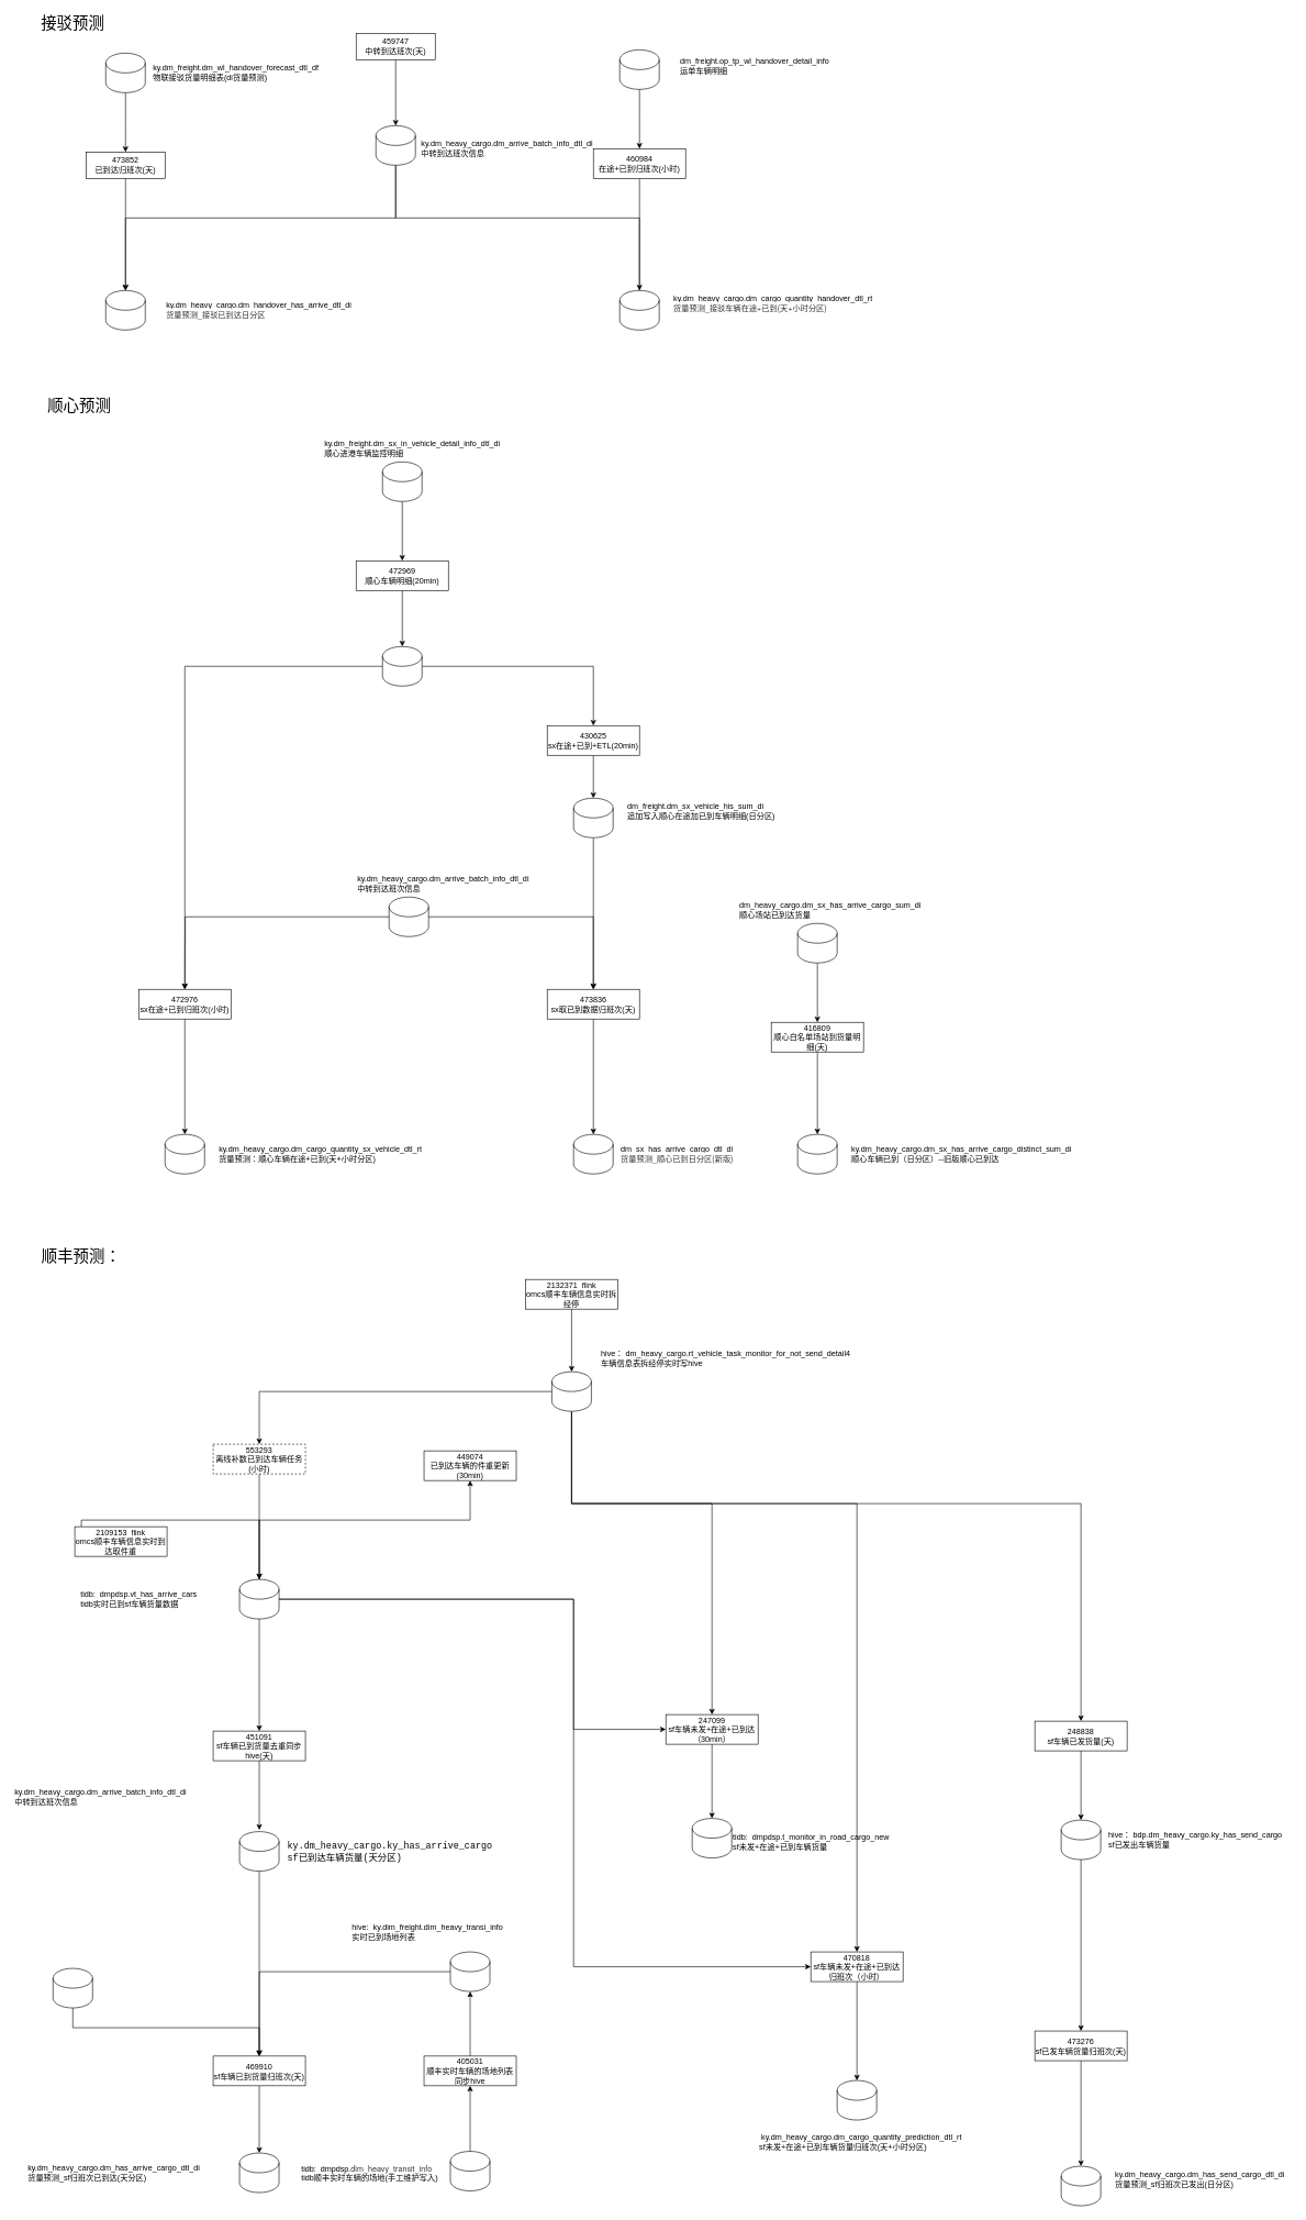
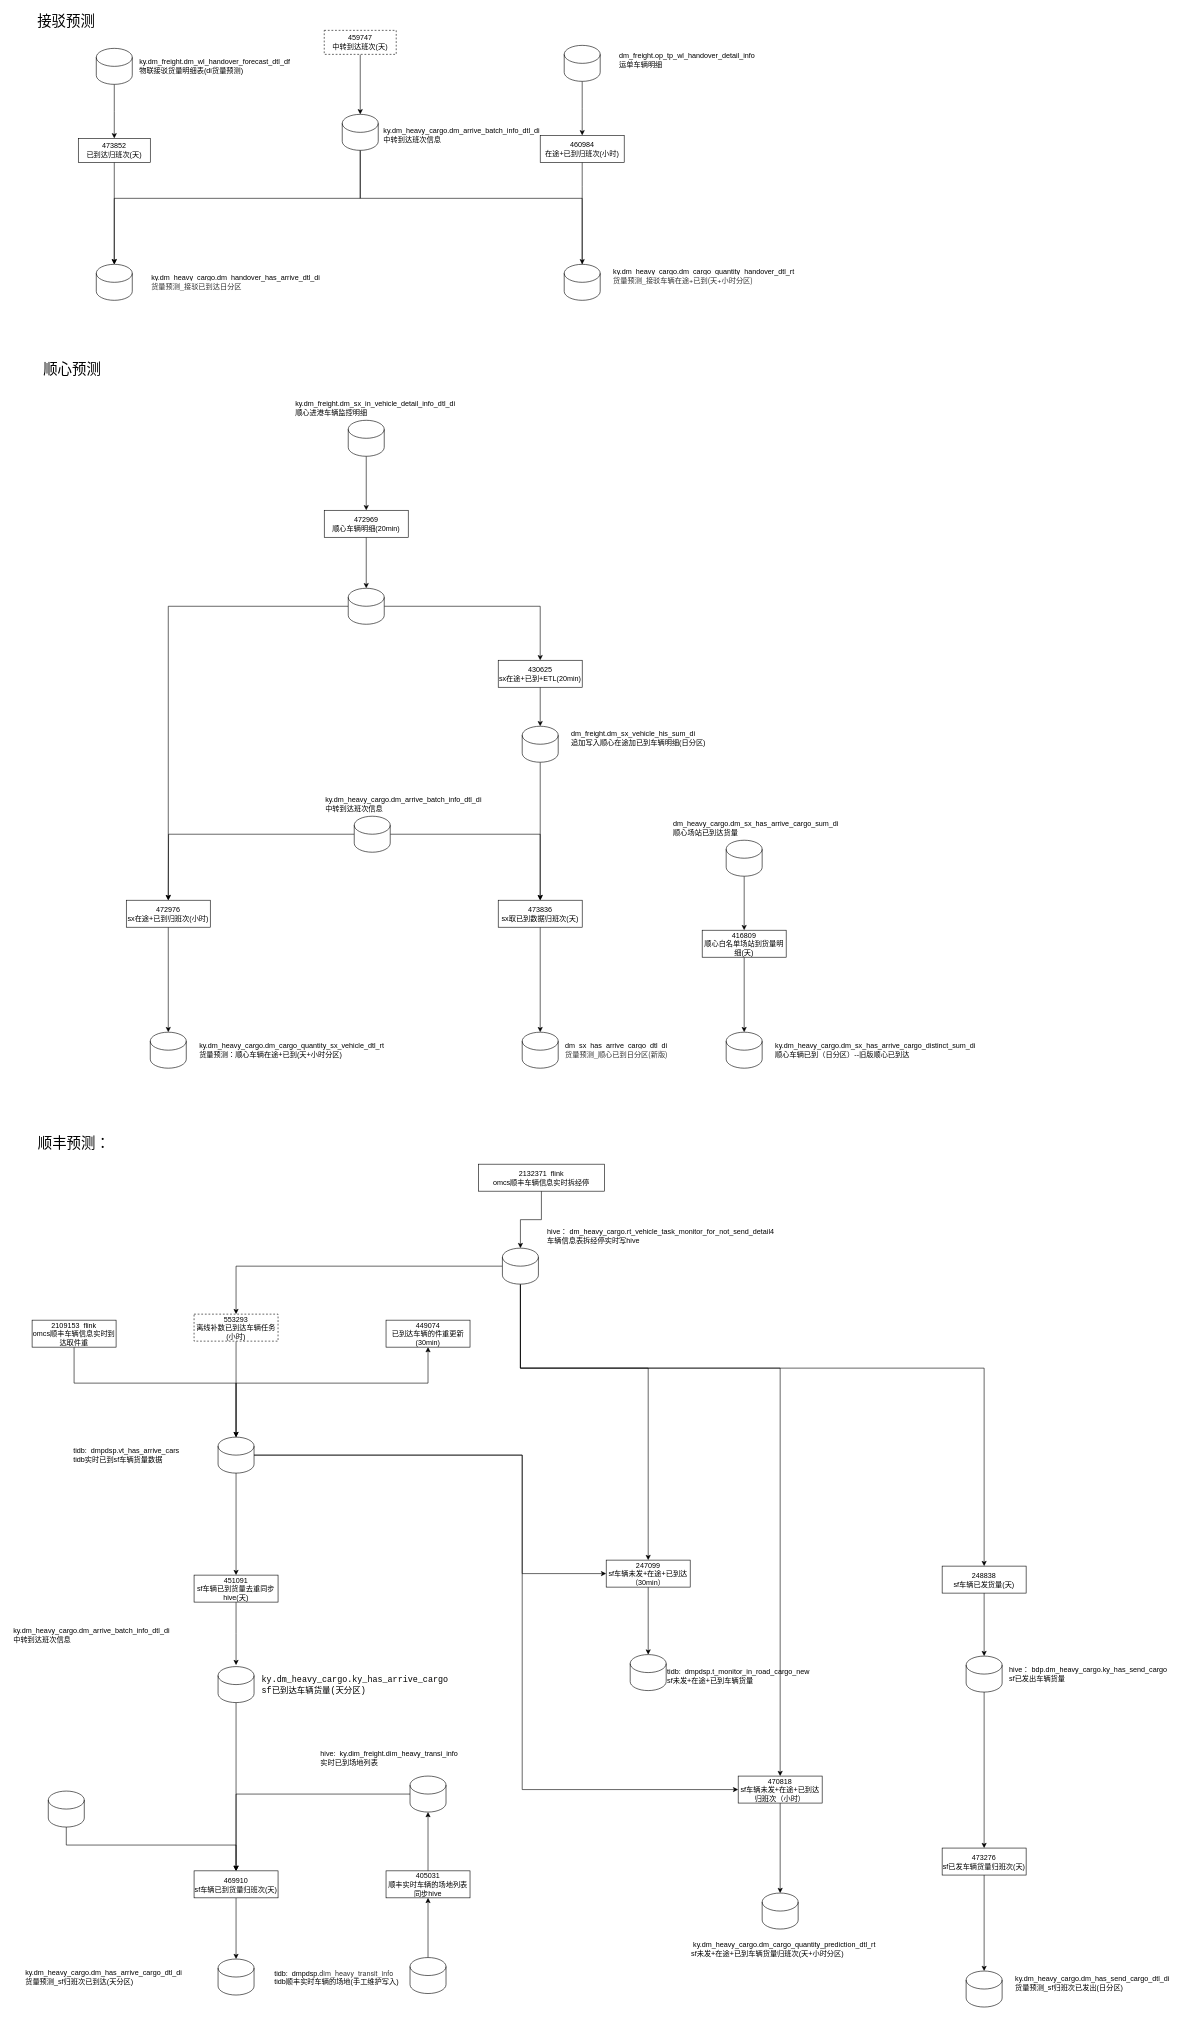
- <mxCell id="55" value="459747&lt;br&gt;中转到达班次(天)" style="rounded=0;whiteSpace=wrap;html=1;" parent="1" vertex="1"><mxGeometry x="540" y="50" width="120" height="40" as="geometry" /></mxCell>
+ <mxCell id="55" value="459747&lt;br&gt;中转到达班次(天)" style="rounded=0;whiteSpace=wrap;html=1;dashed=1;" parent="1" vertex="1"><mxGeometry x="540" y="50" width="120" height="40" as="geometry" /></mxCell>
- <mxCell id="70" value="2132371&amp;nbsp; flink&lt;br&gt;omcs顺丰车辆信息实时拆经停" style="rounded=0;whiteSpace=wrap;html=1;" parent="1" vertex="1"><mxGeometry x="797" y="1940" width="140" height="45" as="geometry" /></mxCell>
+ <mxCell id="70" value="2132371&amp;nbsp; flink&lt;br&gt;omcs顺丰车辆信息实时拆经停" style="rounded=0;whiteSpace=wrap;html=1;" parent="1" vertex="1"><mxGeometry x="797" y="1940" width="210" height="45" as="geometry" /></mxCell>
- <mxCell id="72" value="2109153&amp;nbsp; flink&lt;br&gt;omcs顺丰车辆信息实时到达取件重" style="rounded=0;whiteSpace=wrap;html=1;" parent="1" vertex="1"><mxGeometry x="113" y="2315" width="140" height="45" as="geometry" /></mxCell>
+ <mxCell id="72" value="2109153&amp;nbsp; flink&lt;br&gt;omcs顺丰车辆信息实时到达取件重" style="rounded=0;whiteSpace=wrap;html=1;" parent="1" vertex="1"><mxGeometry x="53" y="2200" width="140" height="45" as="geometry" /></mxCell>
